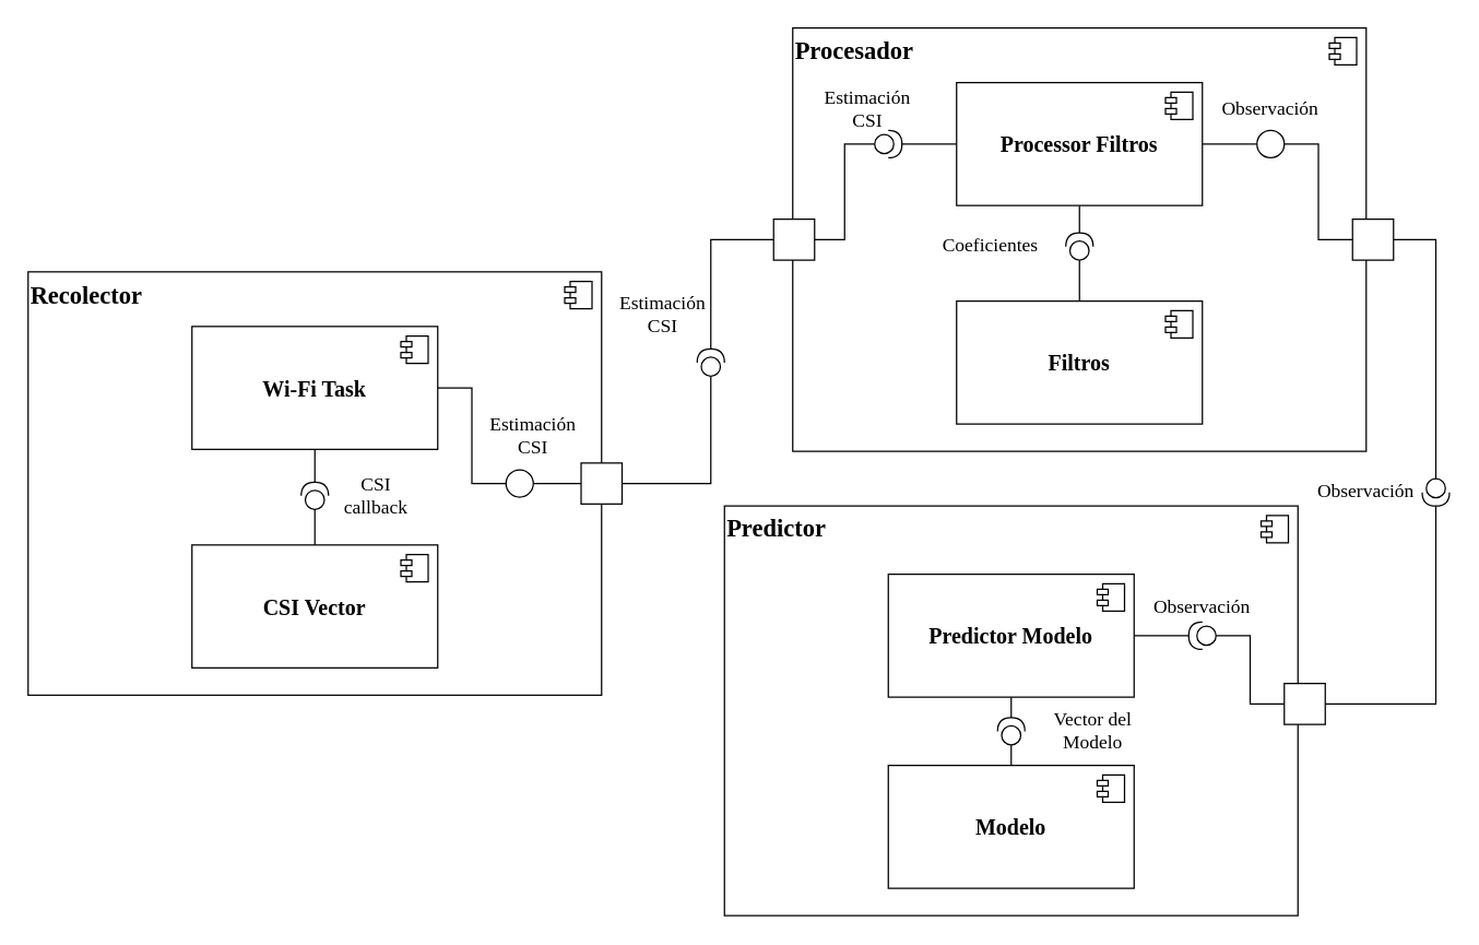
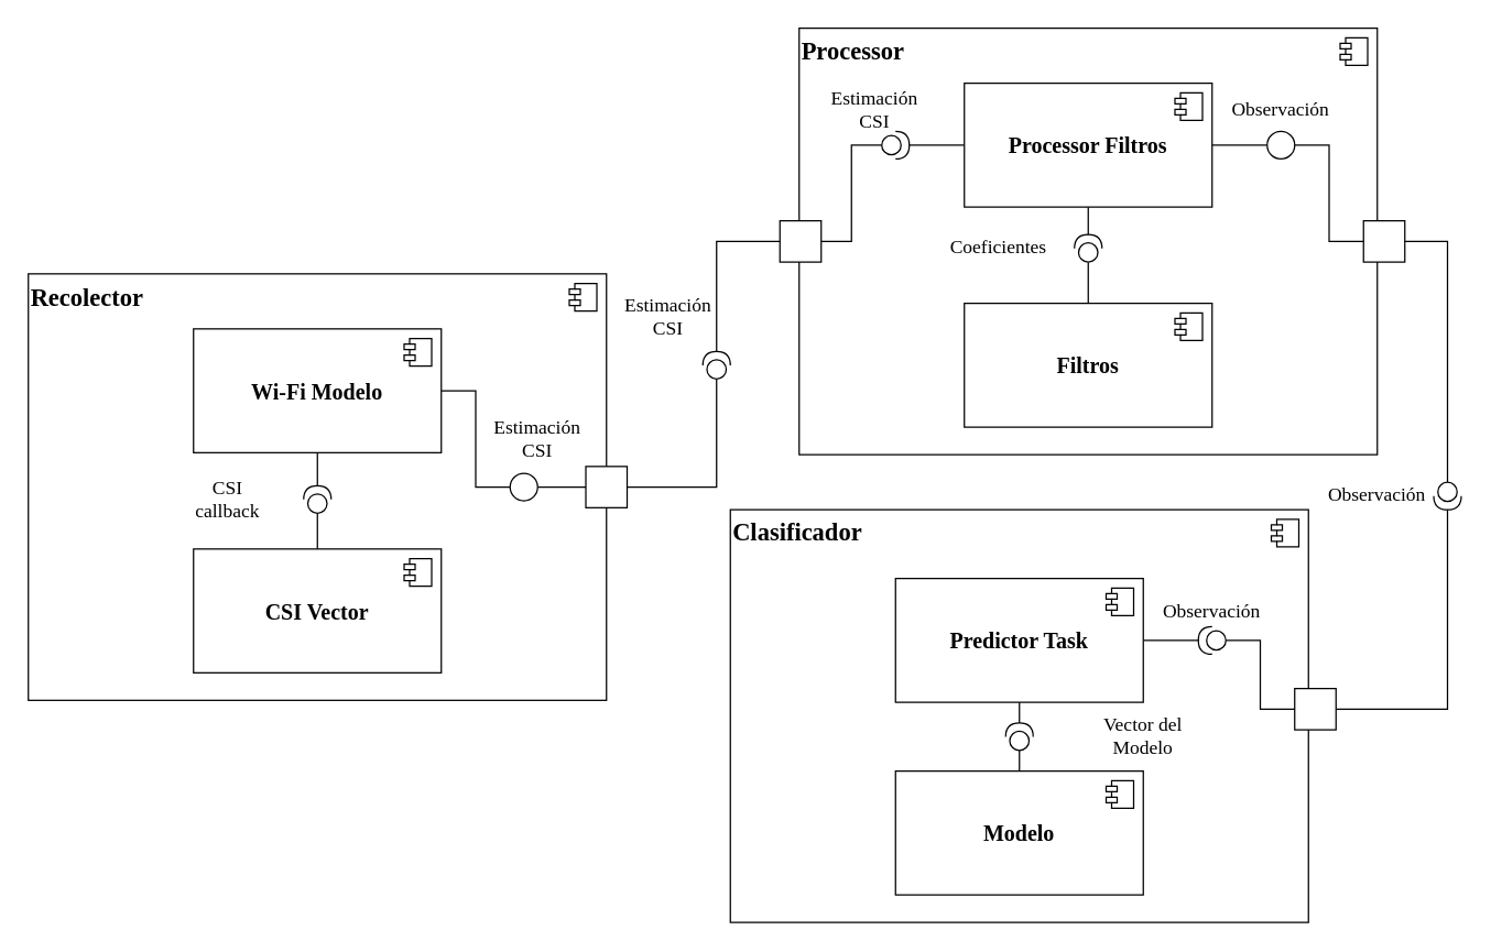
- <mxCell id="4" value="&lt;b style=&quot;font-size: 18px;&quot;&gt;Procesador&lt;/b&gt;" style="html=1;dropTarget=0;whiteSpace=wrap;align=left;verticalAlign=top;fontFamily=Times New Roman;fontSize=18;" vertex="1" parent="1"><mxGeometry x="580" y="20" width="420" height="310" as="geometry" /></mxCell>
+ <mxCell id="4" value="&lt;b style=&quot;font-size: 18px;&quot;&gt;Processor&lt;/b&gt;" style="html=1;dropTarget=0;whiteSpace=wrap;align=left;verticalAlign=top;fontFamily=Times New Roman;fontSize=18;" vertex="1" parent="1"><mxGeometry x="580" y="20" width="420" height="310" as="geometry" /></mxCell>
- <mxCell id="9" value="&lt;b style=&quot;font-size: 16px;&quot;&gt;Wi-Fi Task&lt;/b&gt;" style="html=1;dropTarget=0;whiteSpace=wrap;fontSize=16;fontFamily=Times New Roman;" parent="1" vertex="1"><mxGeometry x="140" y="238.57" width="180" height="90" as="geometry" /></mxCell>
+ <mxCell id="9" value="&lt;b style=&quot;font-size: 16px;&quot;&gt;Wi-Fi Modelo&lt;/b&gt;" style="html=1;dropTarget=0;whiteSpace=wrap;fontSize=16;fontFamily=Times New Roman;" parent="1" vertex="1"><mxGeometry x="140" y="238.57" width="180" height="90" as="geometry" /></mxCell>
- <mxCell id="49" value="CSI callback" style="text;html=1;strokeColor=none;fillColor=none;align=center;verticalAlign=middle;whiteSpace=wrap;rounded=0;fontFamily=Times New Roman;fontSize=14;" vertex="1" parent="1"><mxGeometry x="240" y="352.57" width="70" height="20" as="geometry" /></mxCell>
+ <mxCell id="49" value="CSI callback" style="text;html=1;strokeColor=none;fillColor=none;align=center;verticalAlign=middle;whiteSpace=wrap;rounded=0;fontFamily=Times New Roman;fontSize=14;" vertex="1" parent="1"><mxGeometry x="130" y="352.57" width="70" height="20" as="geometry" /></mxCell>
- <mxCell id="2" value="&lt;b style=&quot;font-size: 18px;&quot;&gt;Predictor&lt;/b&gt;" style="html=1;dropTarget=0;whiteSpace=wrap;align=left;verticalAlign=top;fontFamily=Times New Roman;fontSize=18;" vertex="1" parent="1"><mxGeometry x="530" y="370" width="420" height="300" as="geometry" /></mxCell>
+ <mxCell id="2" value="&lt;b style=&quot;font-size: 18px;&quot;&gt;Clasificador&lt;/b&gt;" style="html=1;dropTarget=0;whiteSpace=wrap;align=left;verticalAlign=top;fontFamily=Times New Roman;fontSize=18;" vertex="1" parent="1"><mxGeometry x="530" y="370" width="420" height="300" as="geometry" /></mxCell>
- <mxCell id="14" value="&lt;b style=&quot;font-size: 16px;&quot;&gt;Predictor Modelo&lt;/b&gt;" style="html=1;dropTarget=0;whiteSpace=wrap;fontFamily=Times New Roman;fontSize=16;" parent="1" vertex="1"><mxGeometry x="650" y="420" width="180" height="90" as="geometry" /></mxCell>
+ <mxCell id="14" value="&lt;b style=&quot;font-size: 16px;&quot;&gt;Predictor Task&lt;/b&gt;" style="html=1;dropTarget=0;whiteSpace=wrap;fontFamily=Times New Roman;fontSize=16;" parent="1" vertex="1"><mxGeometry x="650" y="420" width="180" height="90" as="geometry" /></mxCell>
- <mxCell id="43" value="Vector del Modelo" style="text;html=1;strokeColor=none;fillColor=none;align=center;verticalAlign=middle;whiteSpace=wrap;rounded=0;fontFamily=Times New Roman;fontSize=14;" vertex="1" parent="1"><mxGeometry x="760" y="525" width="80" height="20" as="geometry" /></mxCell>
+ <mxCell id="43" value="Vector del Modelo" style="text;html=1;strokeColor=none;fillColor=none;align=center;verticalAlign=middle;whiteSpace=wrap;rounded=0;fontFamily=Times New Roman;fontSize=14;" vertex="1" parent="1"><mxGeometry x="790" y="525" width="80" height="20" as="geometry" /></mxCell>
